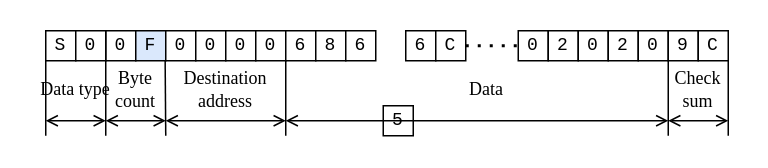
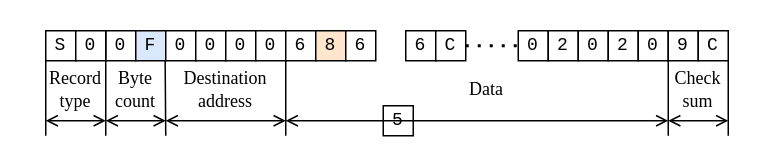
- <mxCell id="10" value="8" style="rounded=0;whiteSpace=wrap;html=1;fontFamily=Courier New;" parent="1" vertex="1"><mxGeometry x="210" y="20" width="20" height="20" as="geometry" /></mxCell>
+ <mxCell id="10" value="8" style="rounded=0;whiteSpace=wrap;html=1;fontFamily=Courier New;fillColor=#ffe6cc;" parent="1" vertex="1"><mxGeometry x="210" y="20" width="20" height="20" as="geometry" /></mxCell>
- <mxCell id="23" value="Data type" style="text;html=1;strokeColor=none;fillColor=none;align=center;verticalAlign=middle;whiteSpace=wrap;rounded=0;fontFamily=Computer Modern;" parent="1" vertex="1"><mxGeometry x="20" y="44" width="60" height="30" as="geometry" /></mxCell>
+ <mxCell id="23" value="Record type" style="text;html=1;strokeColor=none;fillColor=none;align=center;verticalAlign=middle;whiteSpace=wrap;rounded=0;fontFamily=Computer Modern;" parent="1" vertex="1"><mxGeometry x="20" y="44" width="60" height="30" as="geometry" /></mxCell>
